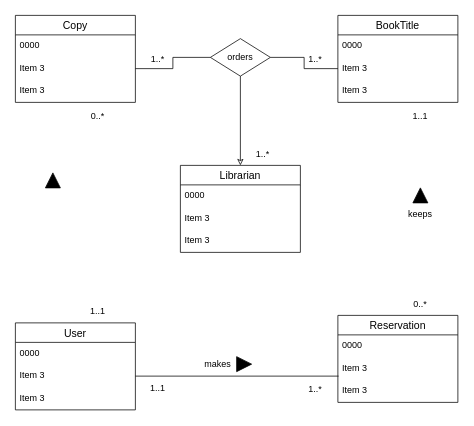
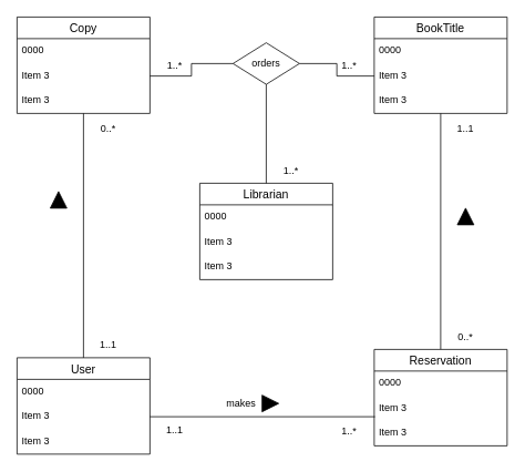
- <mxCell id="15" style="edgeStyle=orthogonalEdgeStyle;rounded=0;orthogonalLoop=1;jettySize=auto;html=1;entryX=0.5;entryY=0;entryDx=0;entryDy=0;endArrow=classic;endFill=0;" parent="1" source="16" target="2" edge="1"><mxGeometry relative="1" as="geometry" /></mxCell>
+ <mxCell id="15" style="edgeStyle=orthogonalEdgeStyle;rounded=0;orthogonalLoop=1;jettySize=auto;html=1;entryX=0.5;entryY=0;entryDx=0;entryDy=0;endArrow=none;endFill=0;" parent="1" source="16" target="2" edge="1"><mxGeometry relative="1" as="geometry" /></mxCell>
+ <mxCell id="23" style="edgeStyle=orthogonalEdgeStyle;rounded=0;orthogonalLoop=1;jettySize=auto;html=1;endArrow=none;endFill=0;" parent="1" source="24" target="6" edge="1"><mxGeometry relative="1" as="geometry" /></mxCell>
+ <mxCell id="10" style="edgeStyle=orthogonalEdgeStyle;rounded=0;orthogonalLoop=1;jettySize=auto;html=1;entryX=0.5;entryY=0;entryDx=0;entryDy=0;endArrow=none;endFill=0;" parent="1" source="11" target="19" edge="1"><mxGeometry relative="1" as="geometry" /></mxCell>
- <mxCell id="31" value="keeps" style="text;html=1;strokeColor=none;fillColor=none;align=center;verticalAlign=middle;whiteSpace=wrap;rounded=0;" parent="1" vertex="1"><mxGeometry x="530" y="270" width="60" height="30" as="geometry" /></mxCell>
